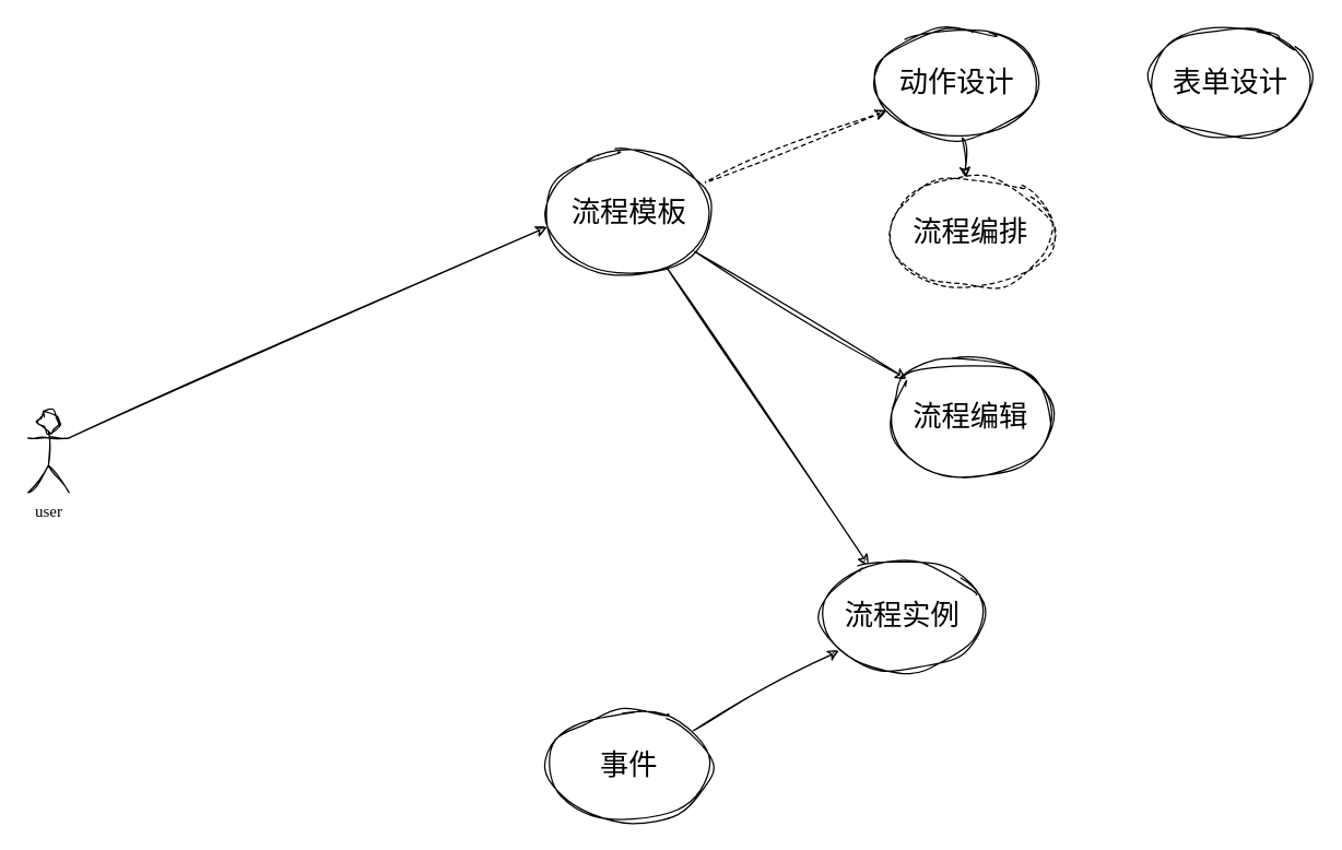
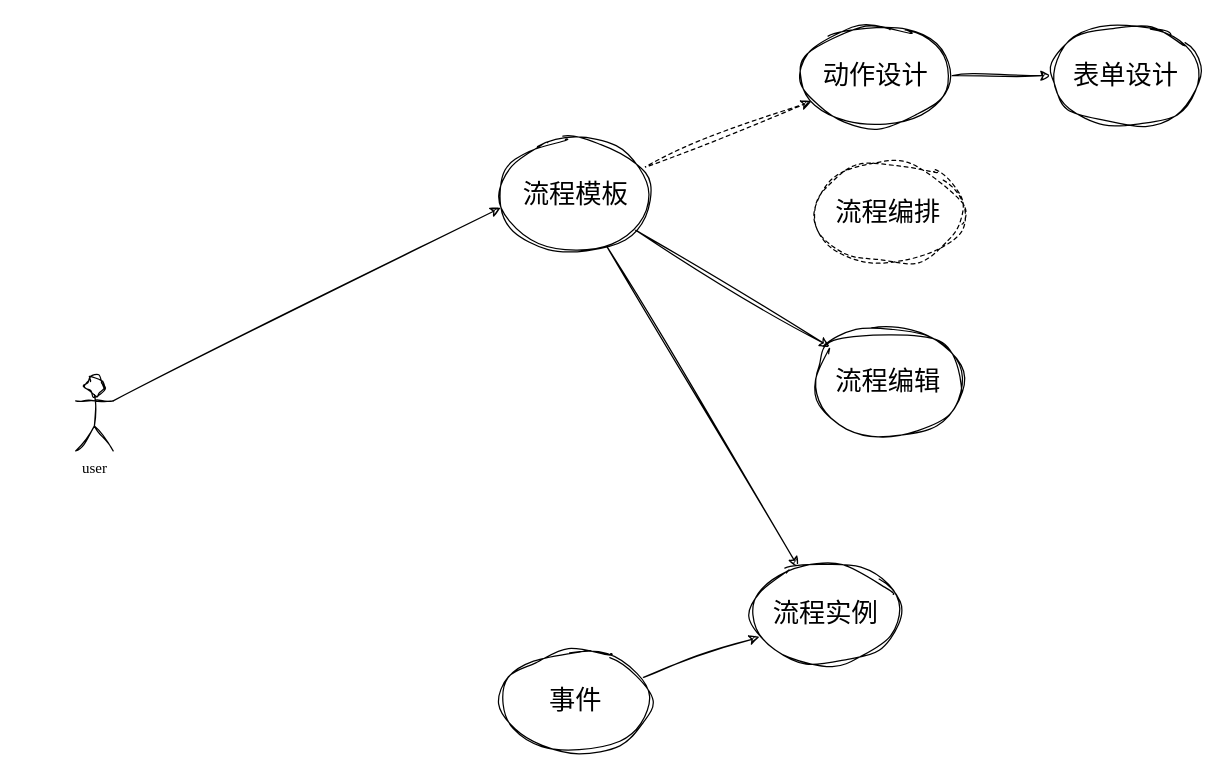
- <mxCell id="9" value="" style="rounded=0;sketch=1;hachureGap=4;jiggle=2;curveFitting=1;orthogonalLoop=1;jettySize=auto;html=1;fontFamily=Architects Daughter;fontSource=https%3A%2F%2Ffonts.googleapis.com%2Fcss%3Ffamily%3DArchitects%2BDaughter;" edge="1" parent="1" source="10" target="11"><mxGeometry relative="1" as="geometry" /></mxCell>
+ <mxCell id="9" value="" style="rounded=0;sketch=1;hachureGap=4;jiggle=2;curveFitting=1;orthogonalLoop=1;jettySize=auto;html=1;fontFamily=Architects Daughter;fontSource=https%3A%2F%2Ffonts.googleapis.com%2Fcss%3Ffamily%3DArchitects%2BDaughter;" edge="1" parent="1" source="10" target="12"><mxGeometry relative="1" as="geometry" /></mxCell>
- <mxCell id="6" value="user" style="shape=umlActor;verticalLabelPosition=bottom;verticalAlign=top;html=1;outlineConnect=0;sketch=1;hachureGap=4;jiggle=2;curveFitting=1;fontFamily=Architects Daughter;fontSource=https%3A%2F%2Ffonts.googleapis.com%2Fcss%3Ffamily%3DArchitects%2BDaughter;" vertex="1" parent="1"><mxGeometry x="20" y="300" width="30" height="60" as="geometry" /></mxCell>
+ <mxCell id="6" value="user" style="shape=umlActor;verticalLabelPosition=bottom;verticalAlign=top;html=1;outlineConnect=0;sketch=1;hachureGap=4;jiggle=2;curveFitting=1;fontFamily=Architects Daughter;fontSource=https%3A%2F%2Ffonts.googleapis.com%2Fcss%3Ffamily%3DArchitects%2BDaughter;" vertex="1" parent="1"><mxGeometry x="60" y="300" width="30" height="60" as="geometry" /></mxCell>
- <mxCell id="15" value="&lt;font style=&quot;font-size: 21px;&quot;&gt;流程实例&lt;/font&gt;" style="ellipse;whiteSpace=wrap;html=1;sketch=1;hachureGap=4;jiggle=2;curveFitting=1;fontFamily=Architects Daughter;fontSource=https%3A%2F%2Ffonts.googleapis.com%2Fcss%3Ffamily%3DArchitects%2BDaughter;" vertex="1" parent="1"><mxGeometry x="600" y="410" width="120" height="80" as="geometry" /></mxCell>
+ <mxCell id="15" value="&lt;font style=&quot;font-size: 21px;&quot;&gt;流程实例&lt;/font&gt;" style="ellipse;whiteSpace=wrap;html=1;sketch=1;hachureGap=4;jiggle=2;curveFitting=1;fontFamily=Architects Daughter;fontSource=https%3A%2F%2Ffonts.googleapis.com%2Fcss%3Ffamily%3DArchitects%2BDaughter;" vertex="1" parent="1"><mxGeometry x="600" y="450" width="120" height="80" as="geometry" /></mxCell>
